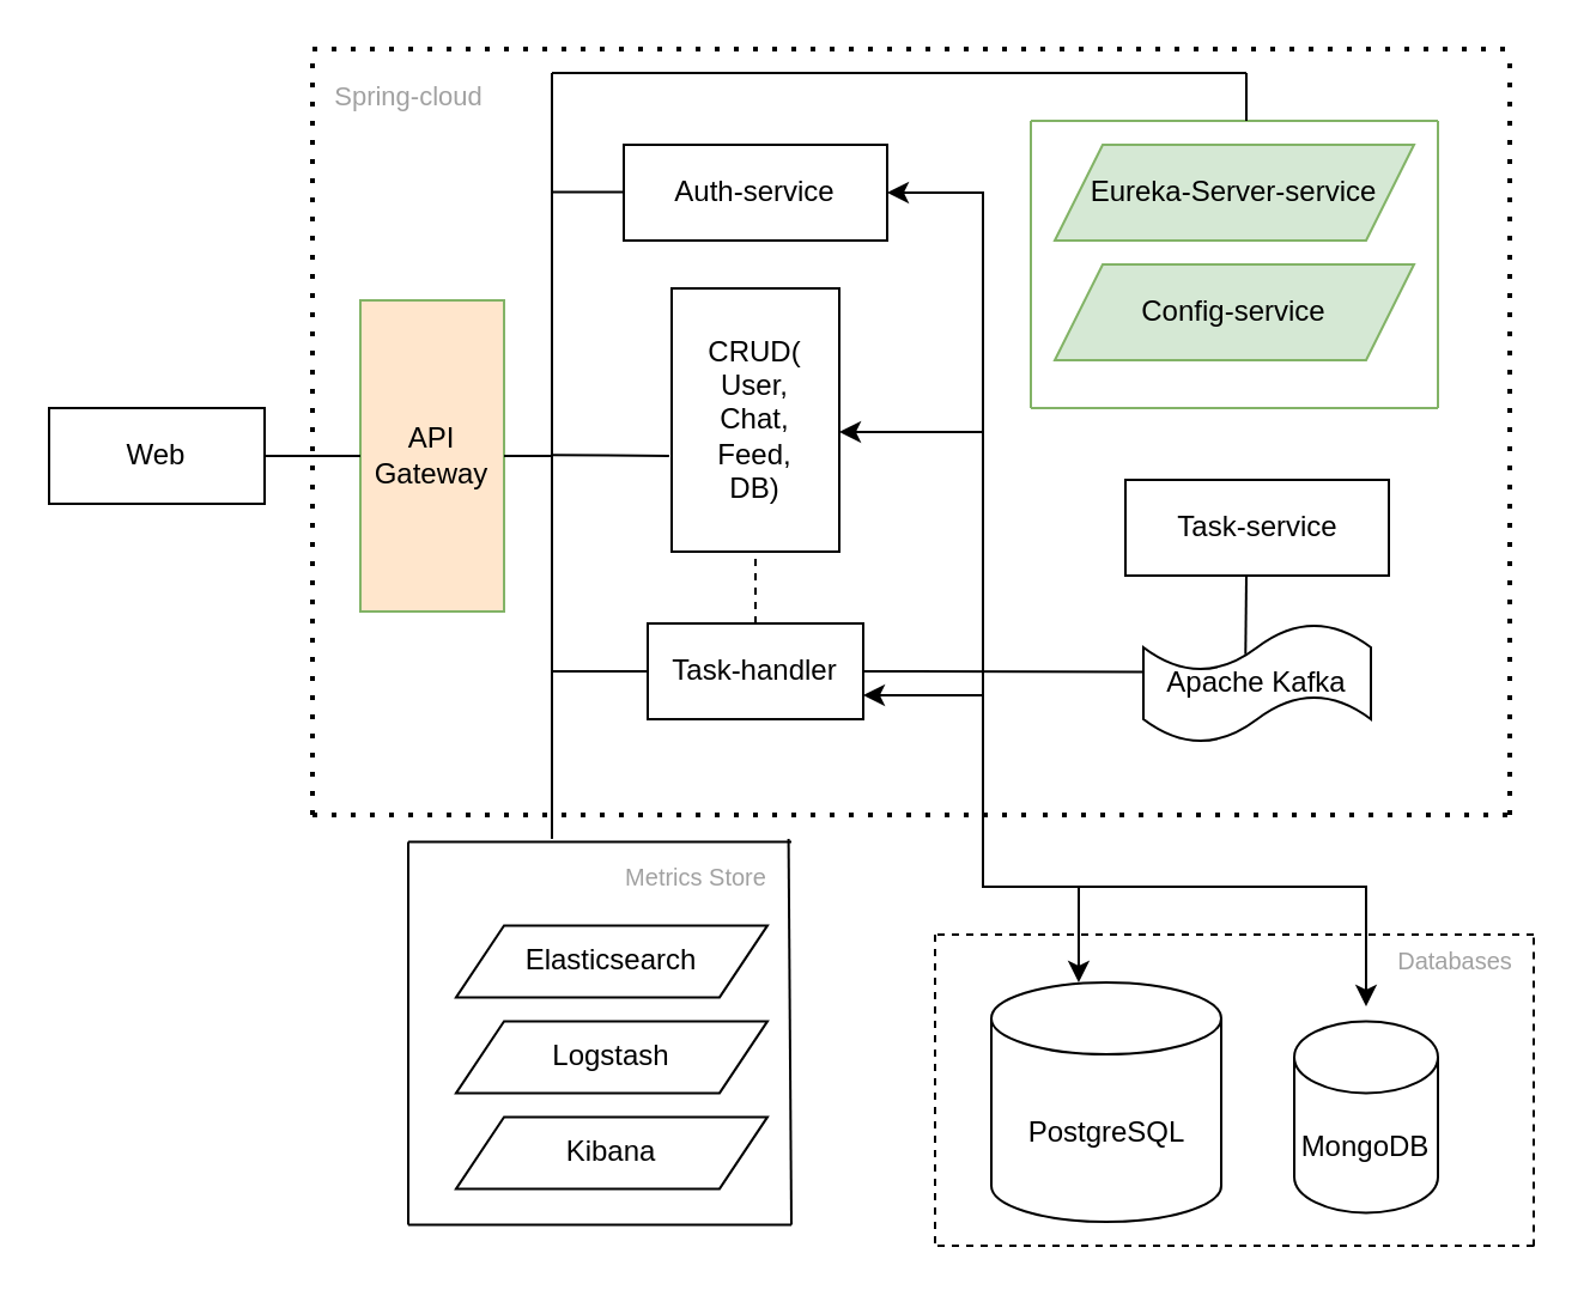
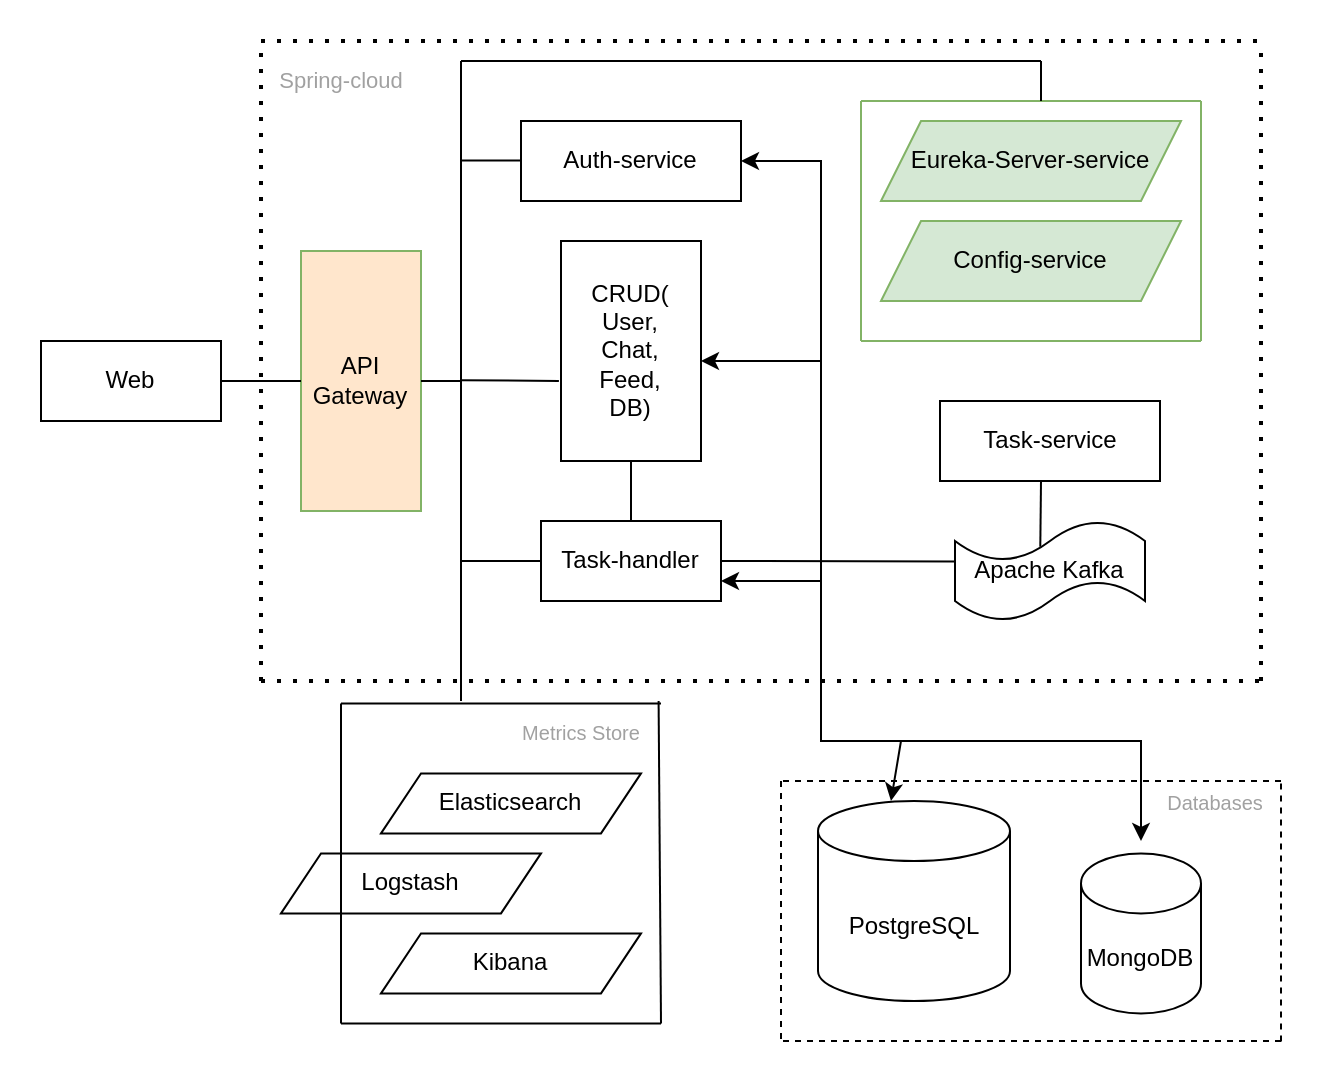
- <mxCell id="35" value="" style="endArrow=none;html=1;rounded=0;entryX=0.5;entryY=1;entryDx=0;entryDy=0;exitX=0.5;exitY=0;exitDx=0;exitDy=0;dashed=1;" parent="1" source="34" target="33" edge="1"><mxGeometry width="50" height="50" relative="1" as="geometry"><mxPoint x="310" y="240" as="sourcePoint" /><mxPoint x="270" y="235.37" as="targetPoint" /></mxGeometry></mxCell>
+ <mxCell id="35" value="" style="endArrow=none;html=1;rounded=0;entryX=0.5;entryY=1;entryDx=0;entryDy=0;exitX=0.5;exitY=0;exitDx=0;exitDy=0;" parent="1" source="34" target="33" edge="1"><mxGeometry width="50" height="50" relative="1" as="geometry"><mxPoint x="310" y="240" as="sourcePoint" /><mxPoint x="270" y="235.37" as="targetPoint" /></mxGeometry></mxCell>
- <mxCell id="7" value="Logstash" style="shape=parallelogram;perimeter=parallelogramPerimeter;whiteSpace=wrap;html=1;fixedSize=1;" parent="1" vertex="1"><mxGeometry x="190" y="426.2" width="130" height="30" as="geometry" /></mxCell>
+ <mxCell id="7" value="Logstash" style="shape=parallelogram;perimeter=parallelogramPerimeter;whiteSpace=wrap;html=1;fixedSize=1;" parent="1" vertex="1"><mxGeometry x="140" y="426.2" width="130" height="30" as="geometry" /></mxCell>
- <mxCell id="10" value="PostgreSQL" style="shape=cylinder3;whiteSpace=wrap;html=1;boundedLbl=1;backgroundOutline=1;size=15;" parent="1" vertex="1"><mxGeometry x="413.5" y="410" width="96" height="100" as="geometry" /></mxCell>
+ <mxCell id="10" value="PostgreSQL" style="shape=cylinder3;whiteSpace=wrap;html=1;boundedLbl=1;backgroundOutline=1;size=15;" parent="1" vertex="1"><mxGeometry x="408.5" y="400" width="96" height="100" as="geometry" /></mxCell>
